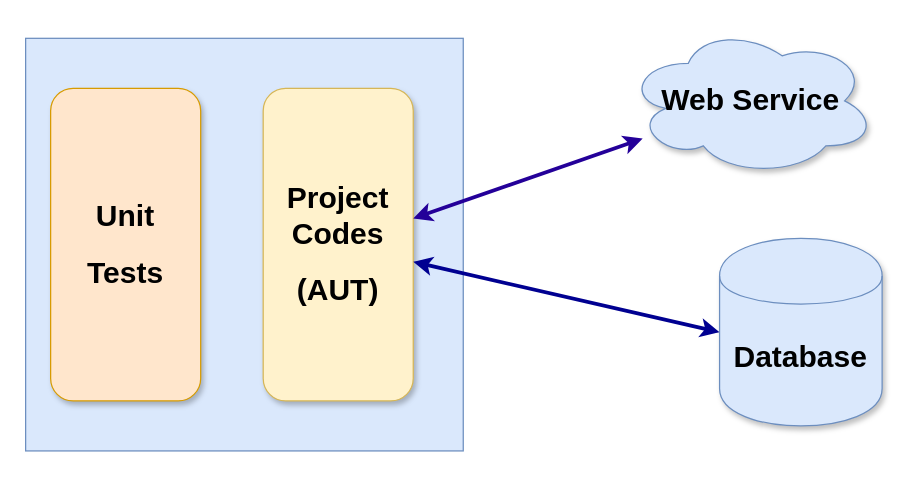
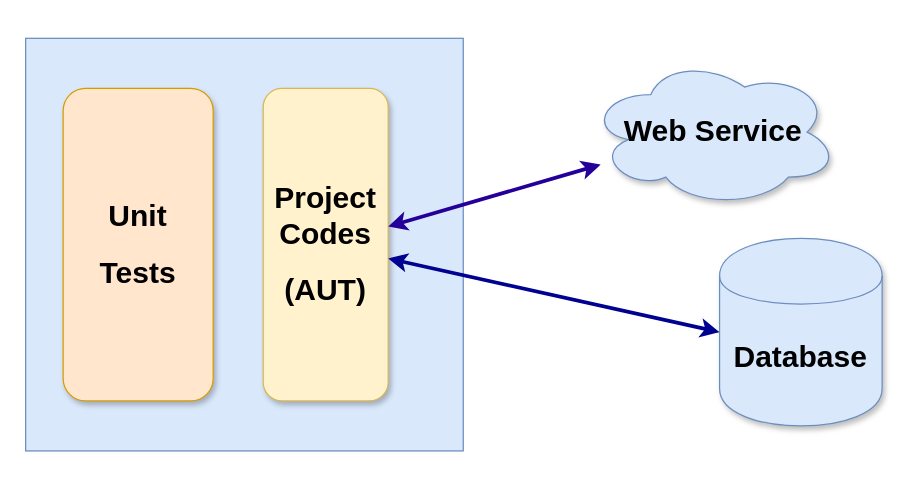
- <mxCell id="8" value="&lt;h1&gt;Web Service&lt;/h1&gt;" style="ellipse;shape=cloud;whiteSpace=wrap;html=1;shadow=1;comic=0;fillColor=#dae8fc;strokeColor=#6c8ebf;" parent="1" vertex="1"><mxGeometry x="500" y="20" width="200" height="120" as="geometry" /></mxCell>
+ <mxCell id="8" value="&lt;h1&gt;Web Service&lt;/h1&gt;" style="ellipse;shape=cloud;whiteSpace=wrap;html=1;shadow=1;comic=0;fillColor=#dae8fc;strokeColor=#6c8ebf;" parent="1" vertex="1"><mxGeometry x="470" y="45" width="200" height="120" as="geometry" /></mxCell>
- <mxCell id="3" value="&lt;h1&gt;Unit&lt;/h1&gt;&lt;h1&gt;Tests&lt;/h1&gt;" style="rounded=1;whiteSpace=wrap;html=1;fillColor=#ffe6cc;strokeColor=#d79b00;shadow=1;comic=0;" parent="1" vertex="1"><mxGeometry x="40" y="70" width="120" height="250" as="geometry" /></mxCell>
+ <mxCell id="3" value="&lt;h1&gt;Unit&lt;/h1&gt;&lt;h1&gt;Tests&lt;/h1&gt;" style="rounded=1;whiteSpace=wrap;html=1;fillColor=#ffe6cc;strokeColor=#d79b00;shadow=1;comic=0;" parent="1" vertex="1"><mxGeometry x="50" y="70" width="120" height="250" as="geometry" /></mxCell>
- <mxCell id="4" value="&lt;h1&gt;Project&lt;br&gt;Codes&lt;/h1&gt;&lt;h1&gt;(AUT)&lt;/h1&gt;" style="rounded=1;whiteSpace=wrap;html=1;fillColor=#fff2cc;strokeColor=#d6b656;shadow=1;" parent="1" vertex="1"><mxGeometry x="210" y="70" width="120" height="250" as="geometry" /></mxCell>
+ <mxCell id="4" value="&lt;h1&gt;Project&lt;br&gt;Codes&lt;/h1&gt;&lt;h1&gt;(AUT)&lt;/h1&gt;" style="rounded=1;whiteSpace=wrap;html=1;fillColor=#fff2cc;strokeColor=#d6b656;shadow=1;" parent="1" vertex="1"><mxGeometry x="210" y="70" width="100" height="250" as="geometry" /></mxCell>
